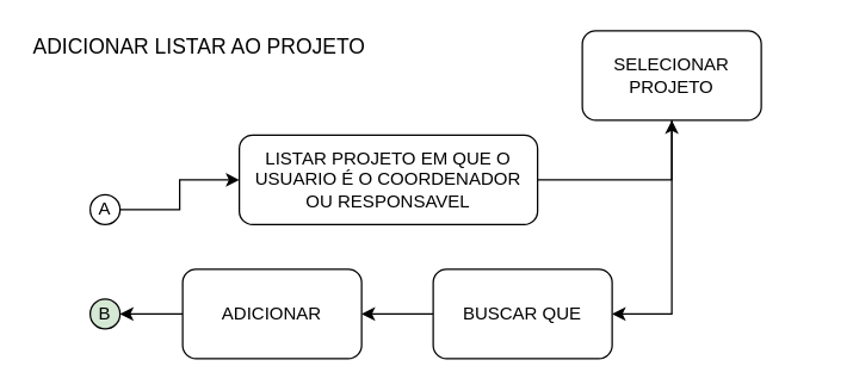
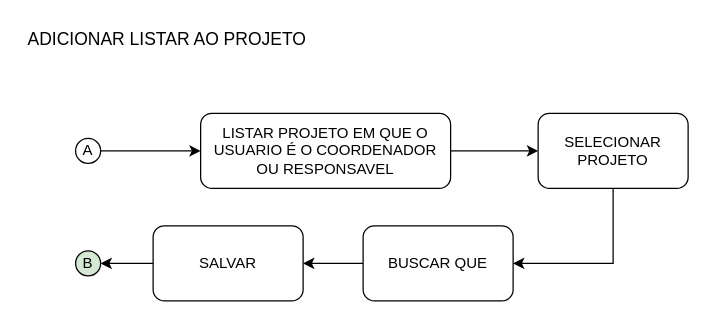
- <mxCell id="8" value="SELECIONAR PROJETO" style="rounded=1;whiteSpace=wrap;html=1;" vertex="1" parent="1"><mxGeometry x="390" y="20" width="120" height="60" as="geometry" /></mxCell>
+ <mxCell id="8" value="SELECIONAR PROJETO" style="rounded=1;whiteSpace=wrap;html=1;" vertex="1" parent="1"><mxGeometry x="430" y="90" width="120" height="60" as="geometry" /></mxCell>
- <mxCell id="4" value="A" style="ellipse;whiteSpace=wrap;html=1;" vertex="1" parent="1"><mxGeometry x="60" y="130" width="20" height="20" as="geometry" /></mxCell>
+ <mxCell id="4" value="A" style="ellipse;whiteSpace=wrap;html=1;" vertex="1" parent="1"><mxGeometry x="60" y="110" width="20" height="20" as="geometry" /></mxCell>
- <mxCell id="12" value="ADICIONAR" style="rounded=1;whiteSpace=wrap;html=1;" vertex="1" parent="1"><mxGeometry x="122" y="180" width="120" height="60" as="geometry" /></mxCell>
+ <mxCell id="12" value="SALVAR" style="rounded=1;whiteSpace=wrap;html=1;" vertex="1" parent="1"><mxGeometry x="122" y="180" width="120" height="60" as="geometry" /></mxCell>
